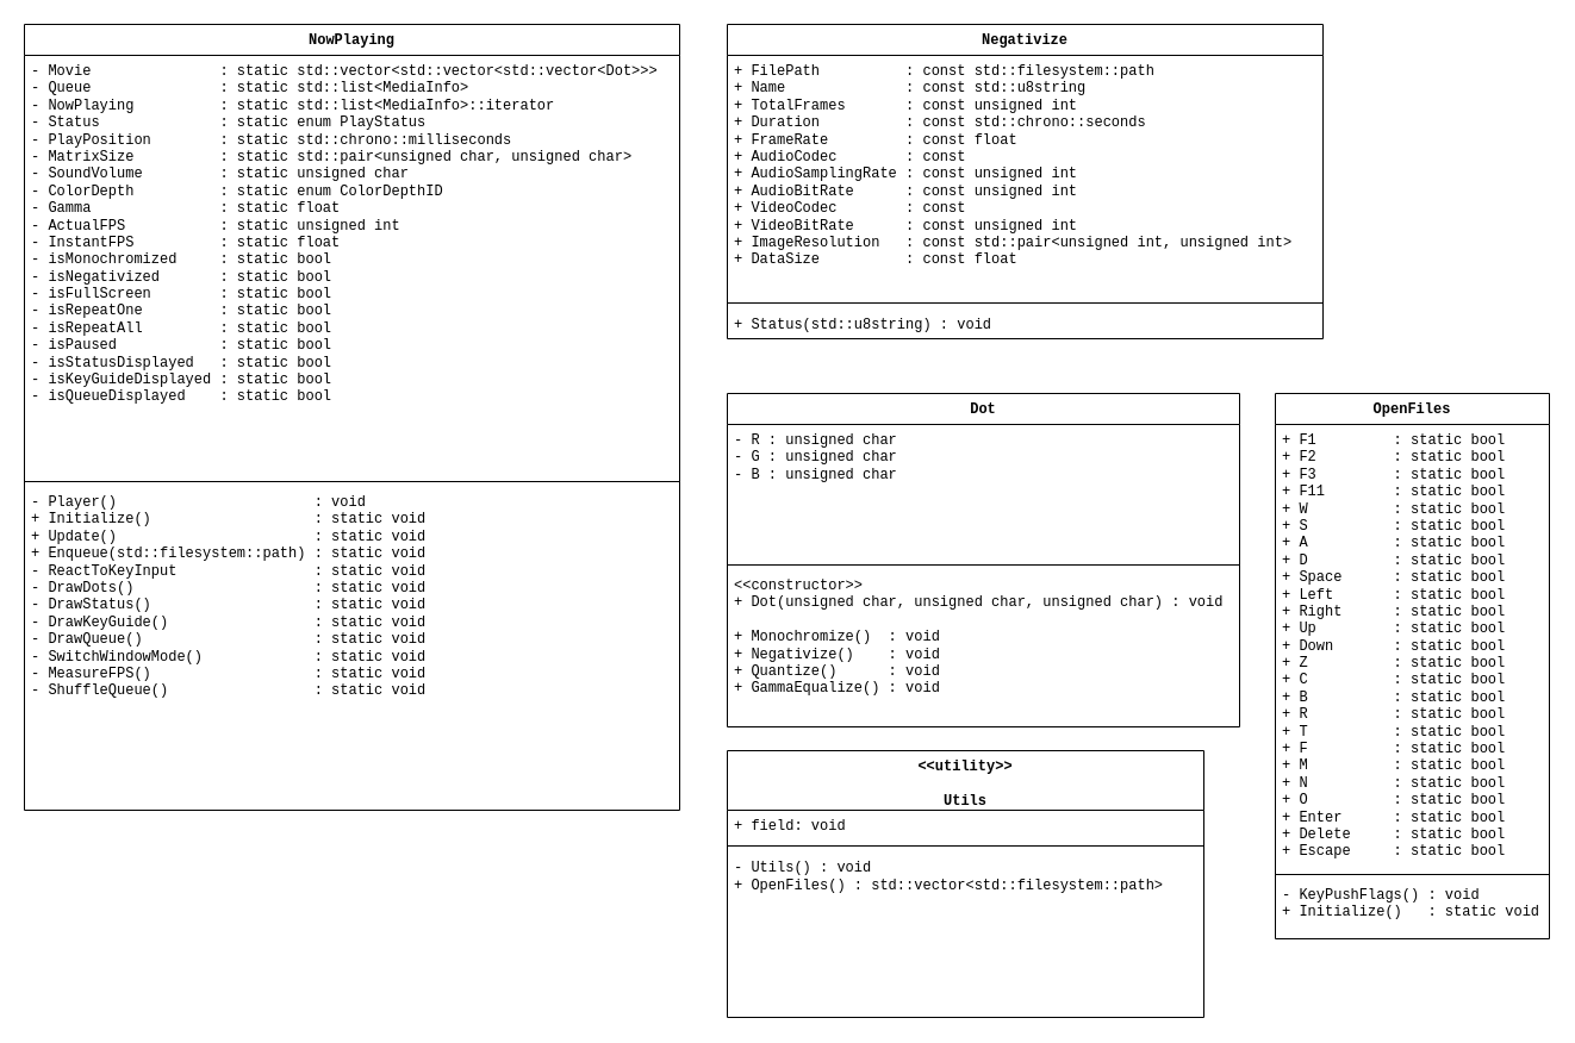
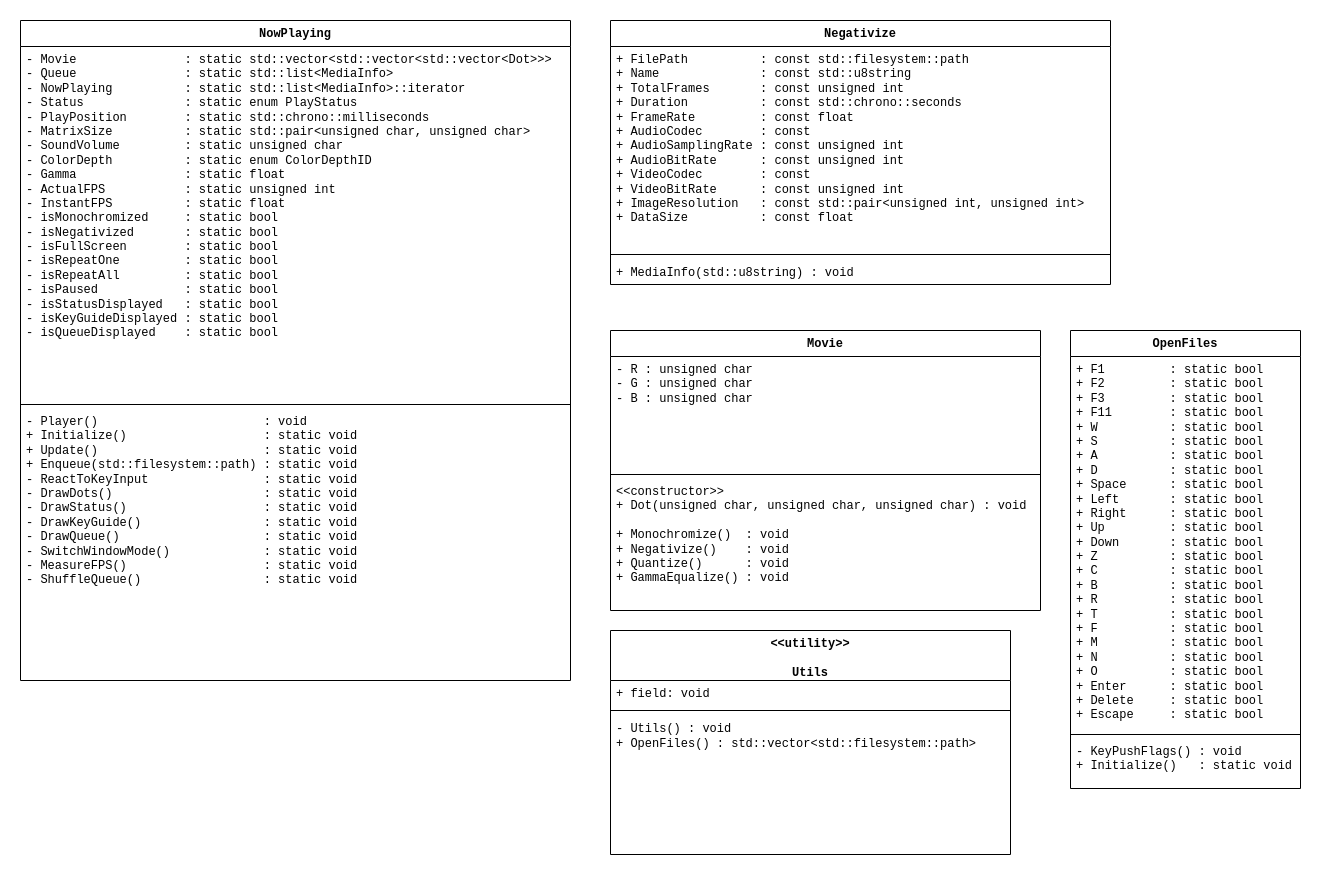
- <mxCell id="17" value="&lt;font face=&quot;Courier New&quot;&gt;+ Status(std::u8string) : void&lt;/font&gt;" style="text;strokeColor=none;fillColor=none;align=left;verticalAlign=top;spacingLeft=4;spacingRight=4;overflow=hidden;rotatable=0;points=[[0,0.5],[1,0.5]];portConstraint=eastwest;whiteSpace=wrap;html=1;" parent="14" vertex="1"><mxGeometry y="238" width="500" height="26" as="geometry" /></mxCell>
+ <mxCell id="17" value="&lt;font face=&quot;Courier New&quot;&gt;+ MediaInfo(std::u8string) : void&lt;/font&gt;" style="text;strokeColor=none;fillColor=none;align=left;verticalAlign=top;spacingLeft=4;spacingRight=4;overflow=hidden;rotatable=0;points=[[0,0.5],[1,0.5]];portConstraint=eastwest;whiteSpace=wrap;html=1;" parent="14" vertex="1"><mxGeometry y="238" width="500" height="26" as="geometry" /></mxCell>
- <mxCell id="6" value="Dot" style="swimlane;fontStyle=1;align=center;verticalAlign=top;childLayout=stackLayout;horizontal=1;startSize=26;horizontalStack=0;resizeParent=1;resizeParentMax=0;resizeLast=0;collapsible=1;marginBottom=0;whiteSpace=wrap;html=1;fontFamily=Courier New;" parent="1" vertex="1"><mxGeometry x="610" y="330" width="430" height="280" as="geometry" /></mxCell>
+ <mxCell id="6" value="Movie" style="swimlane;fontStyle=1;align=center;verticalAlign=top;childLayout=stackLayout;horizontal=1;startSize=26;horizontalStack=0;resizeParent=1;resizeParentMax=0;resizeLast=0;collapsible=1;marginBottom=0;whiteSpace=wrap;html=1;fontFamily=Courier New;" parent="1" vertex="1"><mxGeometry x="610" y="330" width="430" height="280" as="geometry" /></mxCell>
